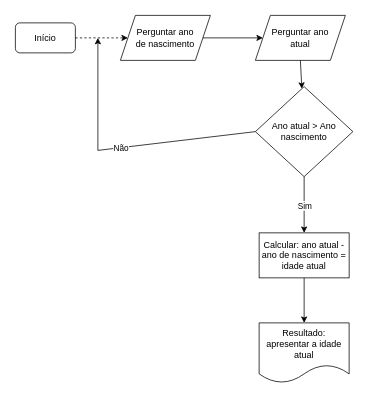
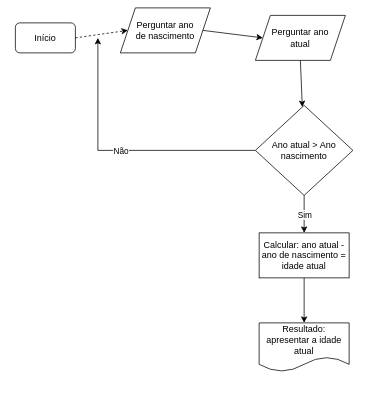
- <mxCell id="3" value="&lt;div&gt;Perguntar ano&lt;/div&gt;&lt;div&gt;de nascimento&lt;/div&gt;" style="shape=parallelogram;perimeter=parallelogramPerimeter;whiteSpace=wrap;html=1;fixedSize=1;" vertex="1" parent="1"><mxGeometry x="160" y="20" width="120" height="60" as="geometry" /></mxCell>
+ <mxCell id="3" value="&lt;div&gt;Perguntar ano&lt;/div&gt;&lt;div&gt;de nascimento&lt;/div&gt;" style="shape=parallelogram;perimeter=parallelogramPerimeter;whiteSpace=wrap;html=1;fixedSize=1;" vertex="1" parent="1"><mxGeometry x="160" y="10" width="120" height="60" as="geometry" /></mxCell>
- <mxCell id="6" value="Ano atual &amp;gt; Ano nascimento" style="rhombus;whiteSpace=wrap;html=1;" vertex="1" parent="1"><mxGeometry x="340" y="115" width="130" height="120" as="geometry" /></mxCell>
+ <mxCell id="6" value="Ano atual &amp;gt; Ano nascimento" style="rhombus;whiteSpace=wrap;html=1;" vertex="1" parent="1"><mxGeometry x="340" y="140" width="130" height="120" as="geometry" /></mxCell>
- <mxCell id="7" value="Resultado: apresentar a idade atual" style="shape=document;whiteSpace=wrap;html=1;boundedLbl=1;" vertex="1" parent="1"><mxGeometry x="345" y="430" width="120" height="80" as="geometry" /></mxCell>
+ <mxCell id="7" value="Resultado: apresentar a idade atual" style="shape=document;whiteSpace=wrap;html=1;boundedLbl=1;" vertex="1" parent="1"><mxGeometry x="345" y="430" width="120" height="65" as="geometry" /></mxCell>
